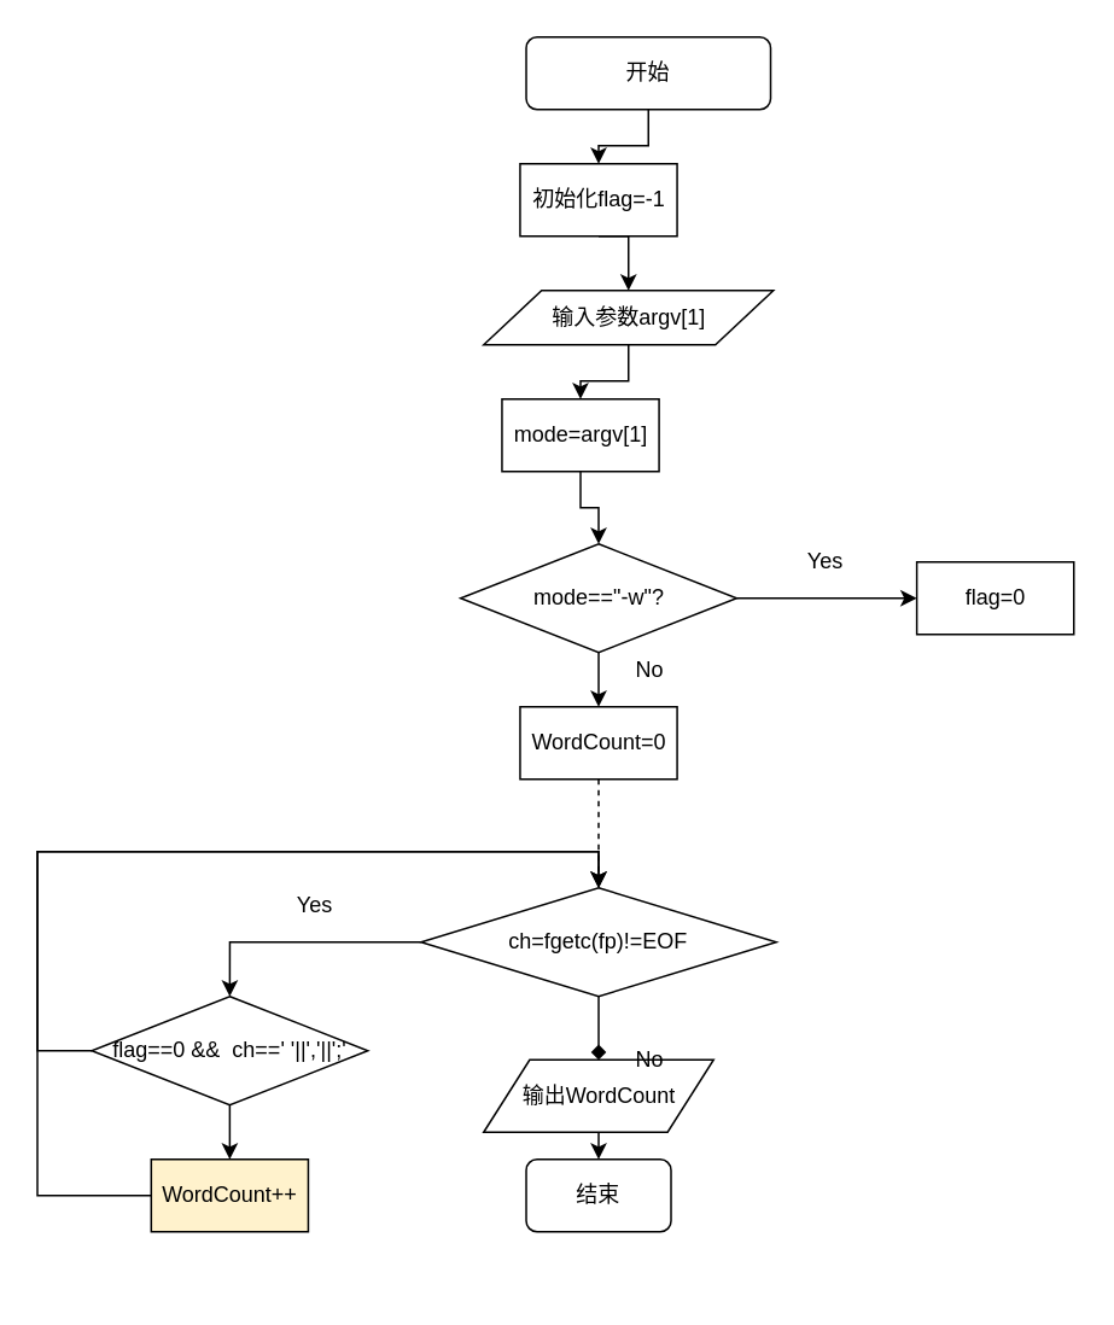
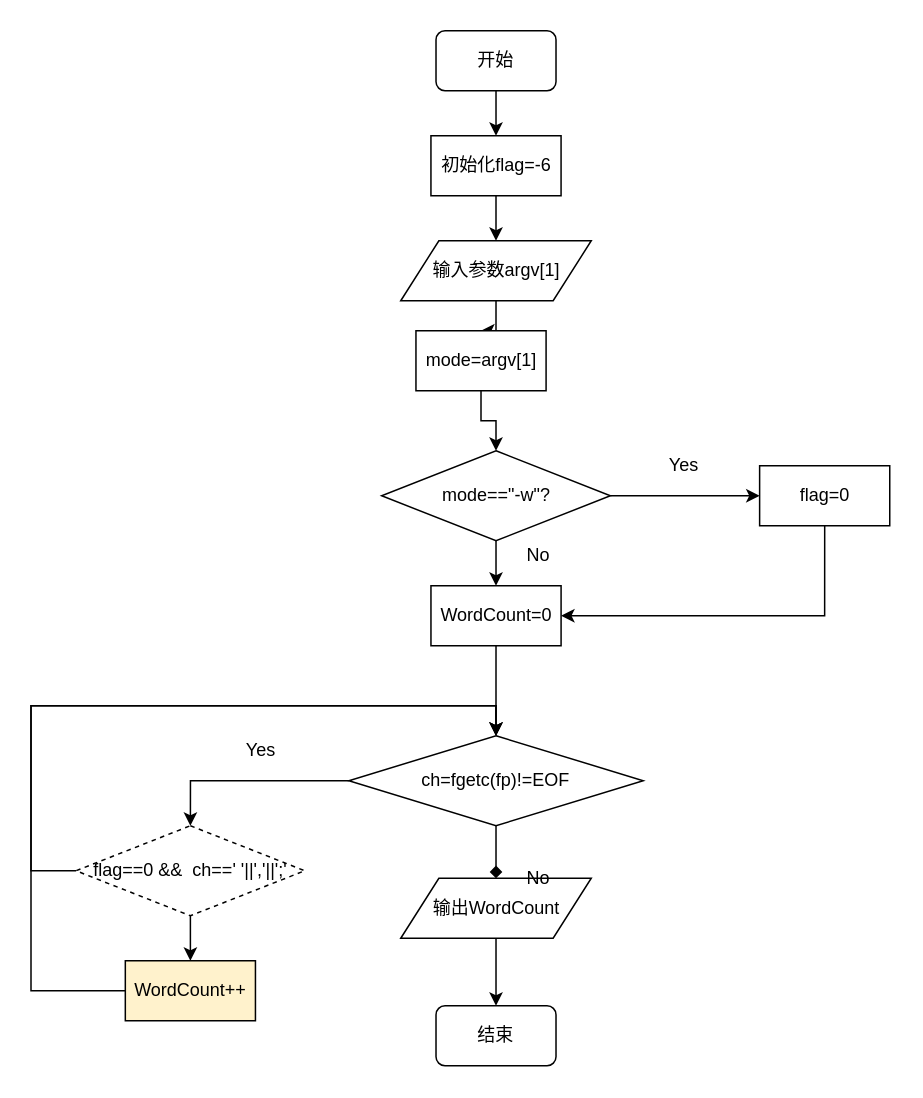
- <mxCell id="3" value="&lt;span style=&quot;background-color: rgb(255 , 255 , 255)&quot;&gt;开始&lt;/span&gt;" style="rounded=1;whiteSpace=wrap;html=1;strokeColor=#000000;" vertex="1" parent="1"><mxGeometry x="290.01" y="20" width="135" height="40" as="geometry" /></mxCell>
+ <mxCell id="3" value="&lt;span style=&quot;background-color: rgb(255 , 255 , 255)&quot;&gt;开始&lt;/span&gt;" style="rounded=1;whiteSpace=wrap;html=1;strokeColor=#000000;" vertex="1" parent="1"><mxGeometry x="290.01" y="20" width="80" height="40" as="geometry" /></mxCell>
- <mxCell id="9" value="初始化flag=-1" style="rounded=0;whiteSpace=wrap;html=1;strokeColor=#000000;" vertex="1" parent="1"><mxGeometry x="286.63" y="90" width="86.75" height="40" as="geometry" /></mxCell>
+ <mxCell id="9" value="初始化flag=-6" style="rounded=0;whiteSpace=wrap;html=1;strokeColor=#000000;" vertex="1" parent="1"><mxGeometry x="286.63" y="90" width="86.75" height="40" as="geometry" /></mxCell>
- <mxCell id="5" value="输入参数argv[1]" style="shape=parallelogram;perimeter=parallelogramPerimeter;whiteSpace=wrap;html=1;strokeColor=#000000;" vertex="1" parent="1"><mxGeometry x="266.51" y="160" width="160" height="30" as="geometry" /></mxCell>
+ <mxCell id="5" value="输入参数argv[1]" style="shape=parallelogram;perimeter=parallelogramPerimeter;whiteSpace=wrap;html=1;strokeColor=#000000;" vertex="1" parent="1"><mxGeometry x="266.51" y="160" width="127" height="40" as="geometry" /></mxCell>
+ <mxCell id="13" style="edgeStyle=orthogonalEdgeStyle;rounded=0;orthogonalLoop=1;jettySize=auto;html=1;exitX=0.5;exitY=1;exitDx=0;exitDy=0;entryX=1;entryY=0.5;entryDx=0;entryDy=0;" edge="1" parent="1" source="15" target="17"><mxGeometry relative="1" as="geometry" /></mxCell>
- <mxCell id="16" style="edgeStyle=orthogonalEdgeStyle;rounded=0;orthogonalLoop=1;jettySize=auto;html=1;exitX=0.5;exitY=1;exitDx=0;exitDy=0;entryX=0.5;entryY=0;entryDx=0;entryDy=0;dashed=1;" edge="1" parent="1" source="17" target="20"><mxGeometry relative="1" as="geometry"><Array as="points"><mxPoint x="330" y="460" /><mxPoint x="330" y="460" /></Array></mxGeometry></mxCell>
+ <mxCell id="16" style="edgeStyle=orthogonalEdgeStyle;rounded=0;orthogonalLoop=1;jettySize=auto;html=1;exitX=0.5;exitY=1;exitDx=0;exitDy=0;entryX=0.5;entryY=0;entryDx=0;entryDy=0;" edge="1" parent="1" source="17" target="20"><mxGeometry relative="1" as="geometry"><Array as="points"><mxPoint x="330" y="460" /><mxPoint x="330" y="460" /></Array></mxGeometry></mxCell>
- <mxCell id="25" value="flag==0 &amp;amp;&amp;amp;&amp;nbsp; ch==' '||','||';'" style="rhombus;whiteSpace=wrap;html=1;strokeColor=#000000;" vertex="1" parent="1"><mxGeometry x="50.01" y="550" width="152.5" height="60" as="geometry" /></mxCell>
+ <mxCell id="25" value="flag==0 &amp;amp;&amp;amp;&amp;nbsp; ch==' '||','||';'" style="rhombus;whiteSpace=wrap;html=1;strokeColor=#000000;dashed=1;" vertex="1" parent="1"><mxGeometry x="50.01" y="550" width="152.5" height="60" as="geometry" /></mxCell>
- <mxCell id="30" value="&lt;span style=&quot;background-color: rgb(255 , 255 , 255)&quot;&gt;结束&lt;/span&gt;" style="rounded=1;whiteSpace=wrap;html=1;strokeColor=#000000;" vertex="1" parent="1"><mxGeometry x="290.01" y="640" width="80" height="40" as="geometry" /></mxCell>
+ <mxCell id="30" value="&lt;span style=&quot;background-color: rgb(255 , 255 , 255)&quot;&gt;结束&lt;/span&gt;" style="rounded=1;whiteSpace=wrap;html=1;strokeColor=#000000;" vertex="1" parent="1"><mxGeometry x="290.01" y="670" width="80" height="40" as="geometry" /></mxCell>
